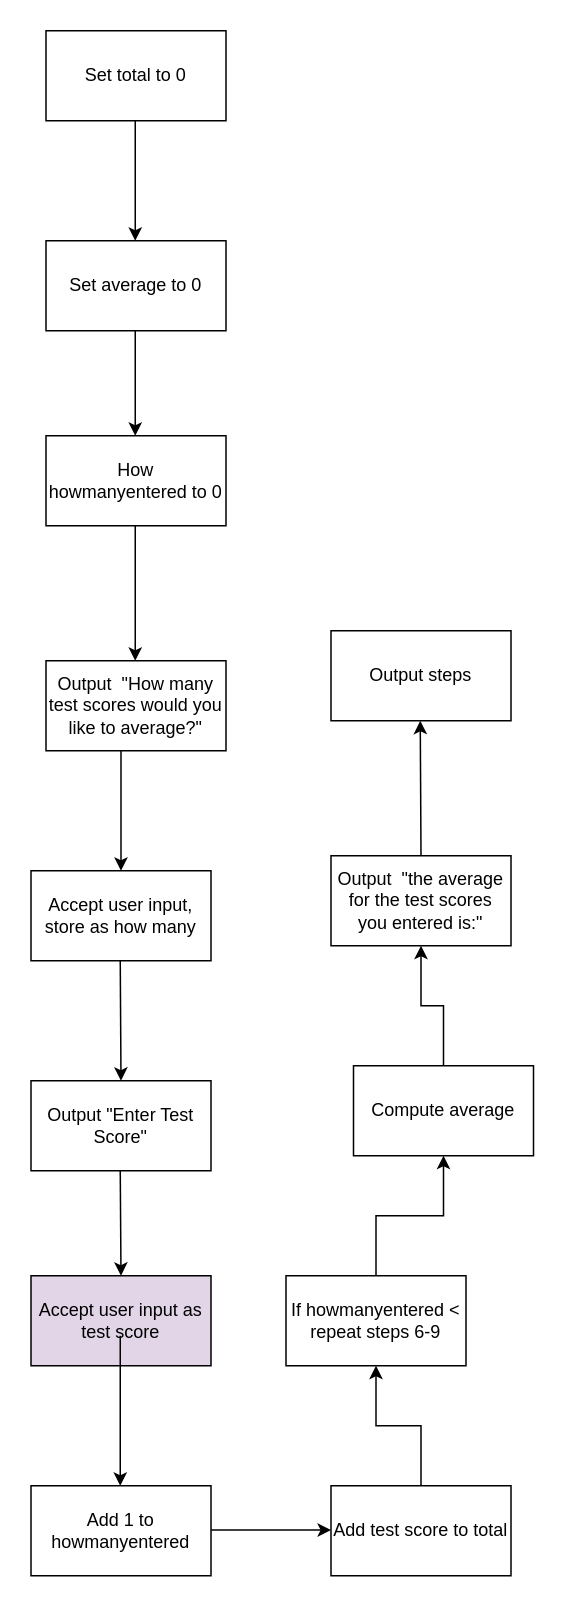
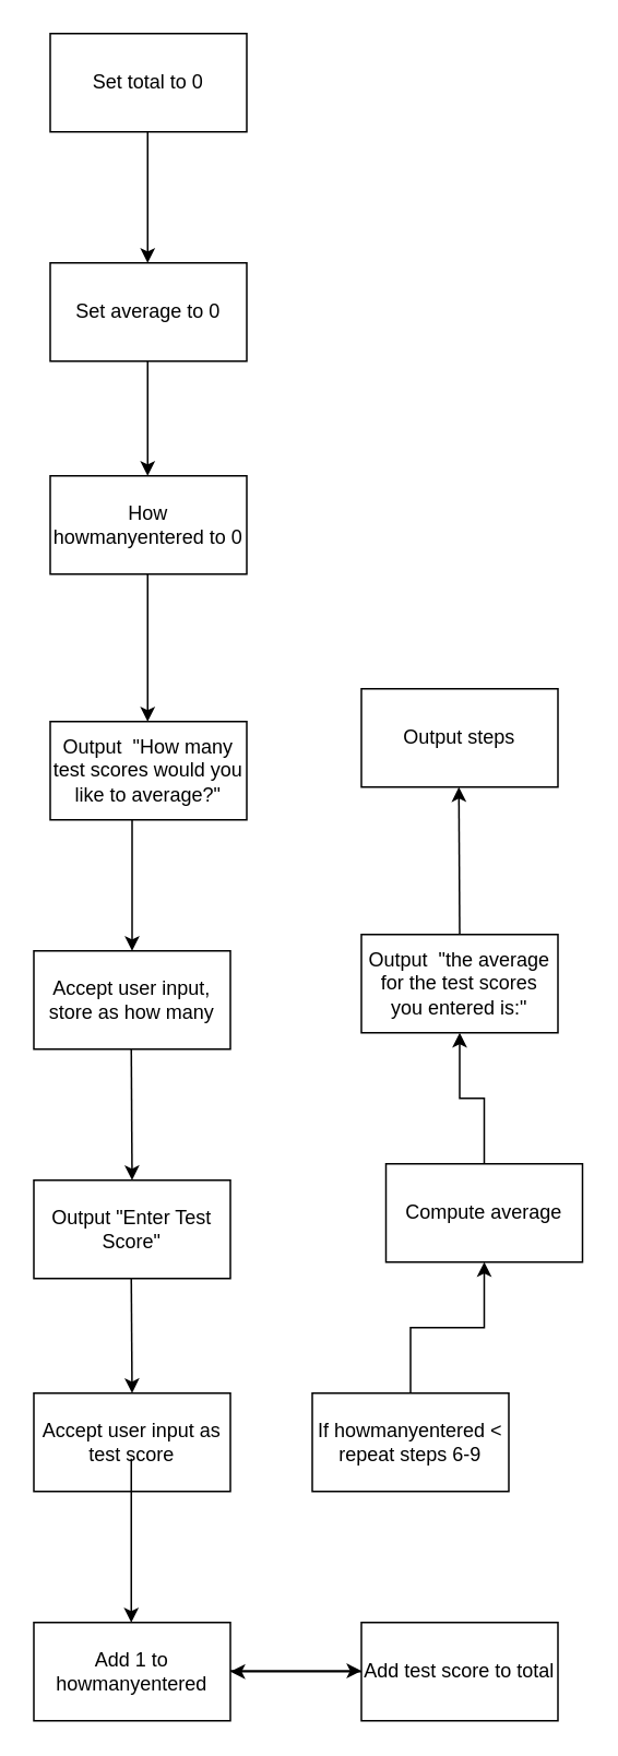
- <mxCell id="14" value="Accept user input as test score" style="rounded=0;whiteSpace=wrap;html=1;fillColor=#e1d5e7;" vertex="1" parent="1"><mxGeometry x="20" y="850" width="120" height="60" as="geometry" /></mxCell>
+ <mxCell id="14" value="Accept user input as test score" style="rounded=0;whiteSpace=wrap;html=1;" vertex="1" parent="1"><mxGeometry x="20" y="850" width="120" height="60" as="geometry" /></mxCell>
- <mxCell id="18" value="" style="edgeStyle=orthogonalEdgeStyle;rounded=0;orthogonalLoop=1;jettySize=auto;html=1;" edge="1" parent="1" source="19" target="21"><mxGeometry relative="1" as="geometry" /></mxCell>
+ <mxCell id="18" value="" style="edgeStyle=orthogonalEdgeStyle;rounded=0;orthogonalLoop=1;jettySize=auto;html=1;" edge="1" parent="1" source="19" target="16"><mxGeometry relative="1" as="geometry" /></mxCell>
